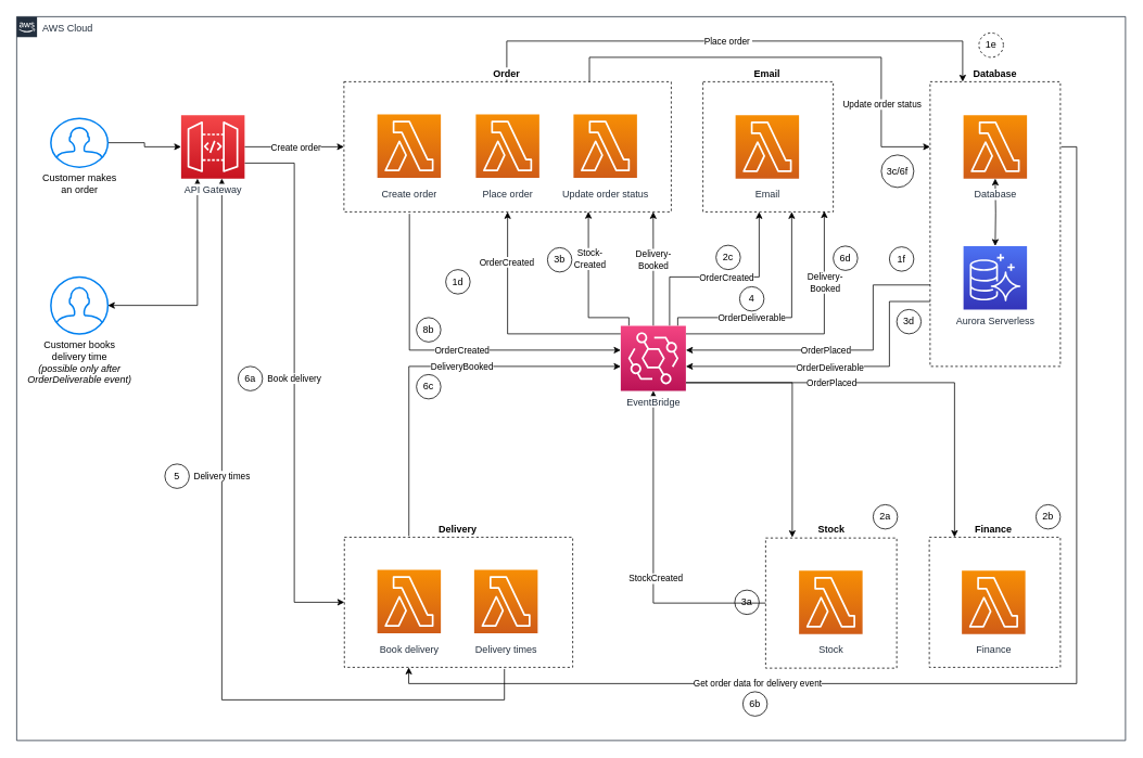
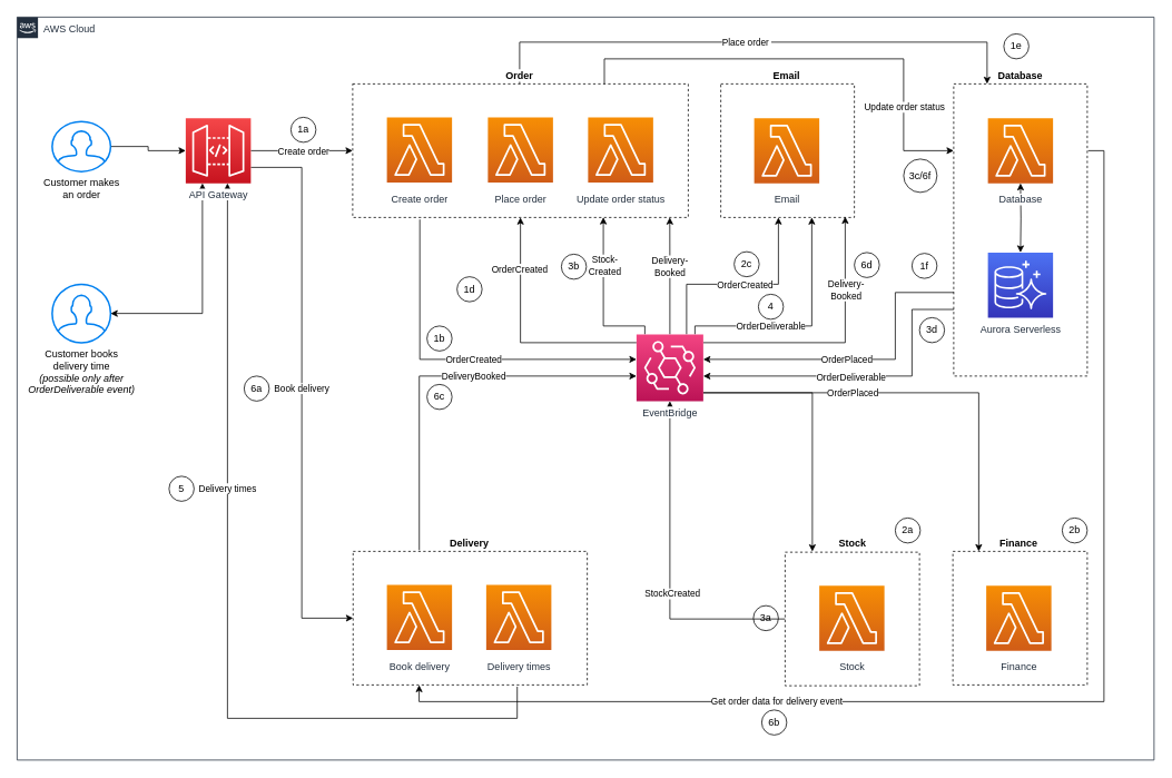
- <mxCell id="6" value="1e" style="ellipse;whiteSpace=wrap;html=1;aspect=fixed;labelBackgroundColor=#ffffff;dashed=1;" parent="3" vertex="1"><mxGeometry x="1202" y="40" width="30" height="30" as="geometry" /></mxCell>
+ <mxCell id="6" value="1e" style="ellipse;whiteSpace=wrap;html=1;aspect=fixed;labelBackgroundColor=#ffffff;" parent="3" vertex="1"><mxGeometry x="1202" y="40" width="30" height="30" as="geometry" /></mxCell>
+ <mxCell id="4" value="1a" style="ellipse;whiteSpace=wrap;html=1;aspect=fixed;labelBackgroundColor=#ffffff;" parent="3" vertex="1"><mxGeometry x="348" y="140" width="30" height="30" as="geometry" /></mxCell>
- <mxCell id="85" value="8b" style="ellipse;whiteSpace=wrap;html=1;aspect=fixed;labelBackgroundColor=#ffffff;" parent="16" vertex="1"><mxGeometry x="511" y="390" width="30" height="30" as="geometry" /></mxCell>
+ <mxCell id="85" value="1b" style="ellipse;whiteSpace=wrap;html=1;aspect=fixed;labelBackgroundColor=#ffffff;" parent="16" vertex="1"><mxGeometry x="511" y="390" width="30" height="30" as="geometry" /></mxCell>
